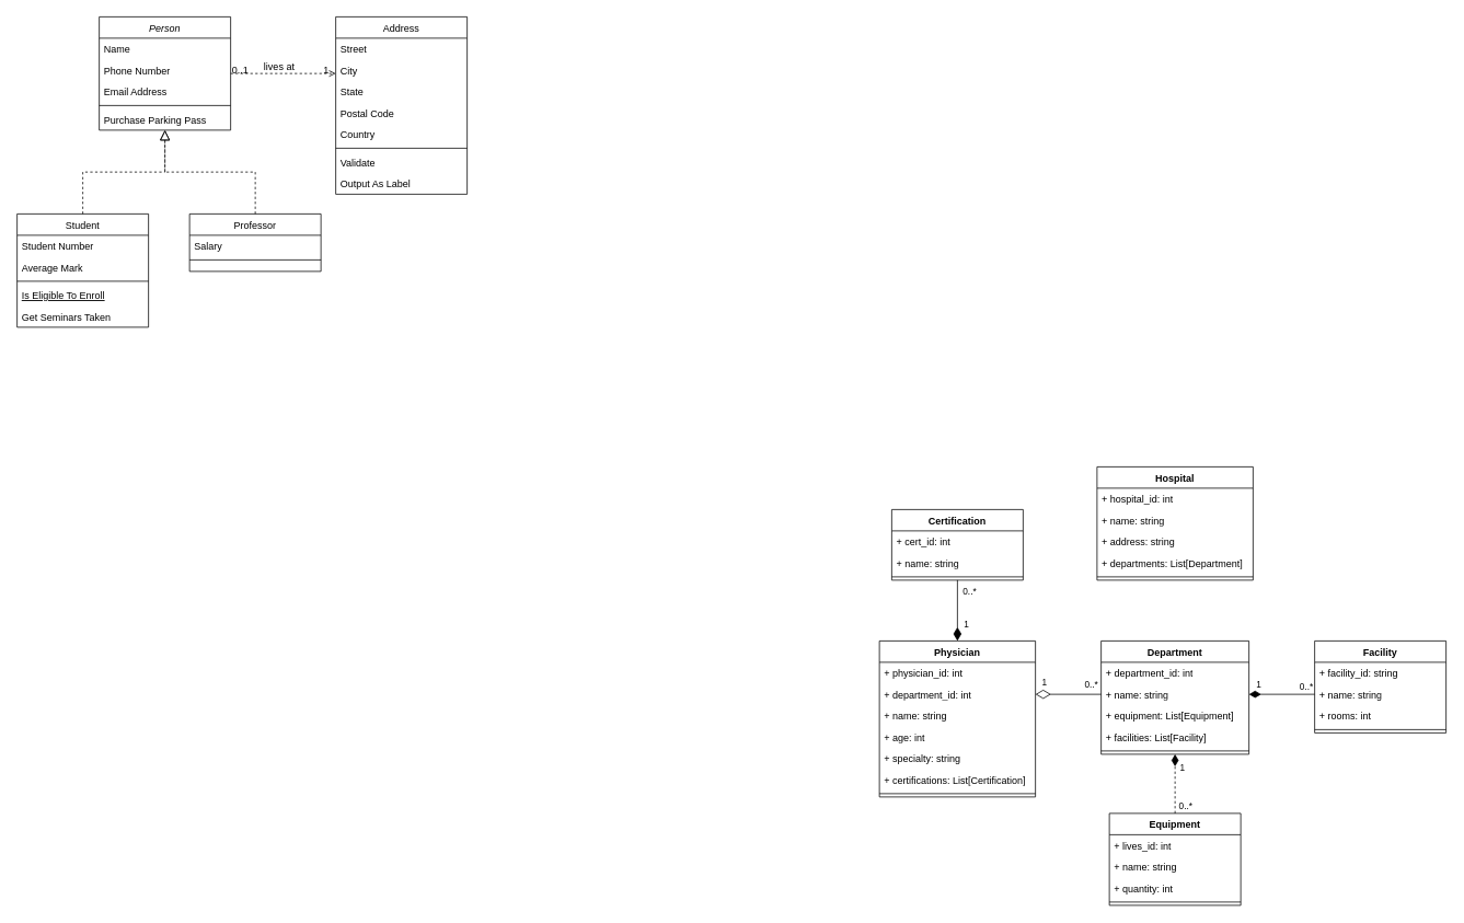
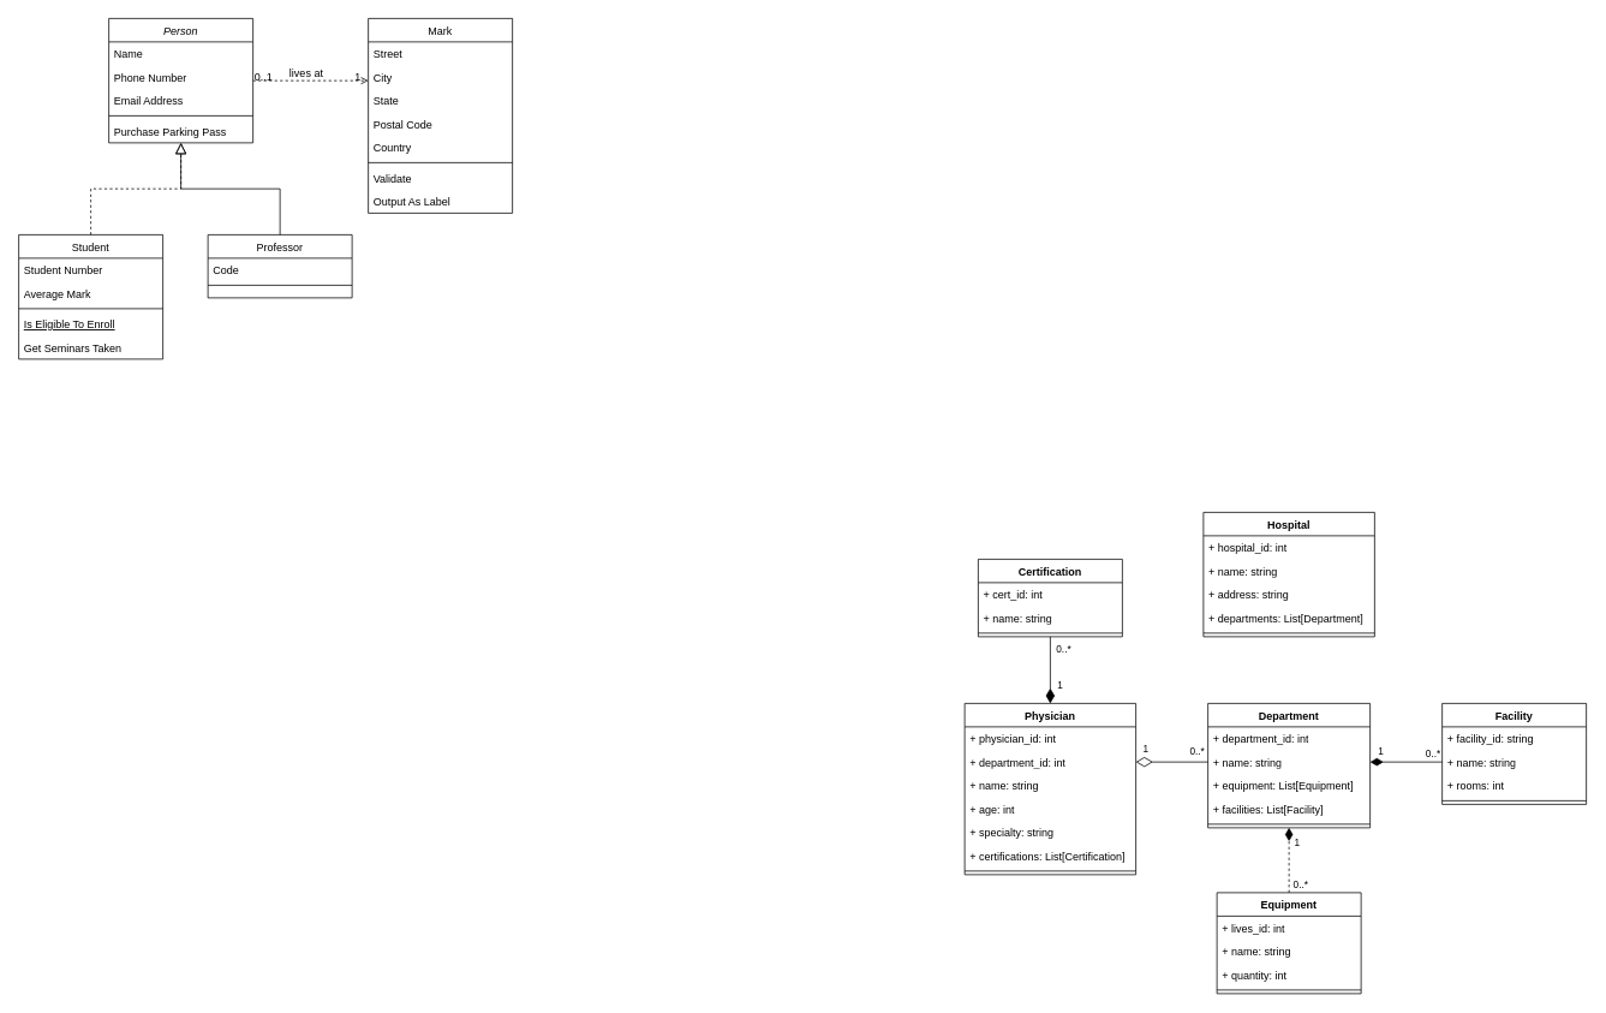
- <mxCell id="19" value="Address" style="swimlane;fontStyle=0;align=center;verticalAlign=top;childLayout=stackLayout;horizontal=1;startSize=26;horizontalStack=0;resizeParent=1;resizeLast=0;collapsible=1;marginBottom=0;rounded=0;shadow=0;strokeWidth=1;" parent="1" vertex="1"><mxGeometry x="408" y="20" width="160" height="216" as="geometry"><mxRectangle x="550" y="140" width="160" height="26" as="alternateBounds" /></mxGeometry></mxCell>
+ <mxCell id="19" value="Mark" style="swimlane;fontStyle=0;align=center;verticalAlign=top;childLayout=stackLayout;horizontal=1;startSize=26;horizontalStack=0;resizeParent=1;resizeLast=0;collapsible=1;marginBottom=0;rounded=0;shadow=0;strokeWidth=1;" parent="1" vertex="1"><mxGeometry x="408" y="20" width="160" height="216" as="geometry"><mxRectangle x="550" y="140" width="160" height="26" as="alternateBounds" /></mxGeometry></mxCell>
- <mxCell id="18" value="" style="endArrow=block;endSize=10;endFill=0;shadow=0;strokeWidth=1;rounded=0;edgeStyle=elbowEdgeStyle;elbow=vertical;dashed=1;" parent="1" source="15" target="2" edge="1"><mxGeometry width="160" relative="1" as="geometry"><mxPoint x="110" y="273" as="sourcePoint" /><mxPoint x="210" y="171" as="targetPoint" /></mxGeometry></mxCell>
+ <mxCell id="18" value="" style="endArrow=block;endSize=10;endFill=0;shadow=0;strokeWidth=1;rounded=0;edgeStyle=elbowEdgeStyle;elbow=vertical;" parent="1" source="15" target="2" edge="1"><mxGeometry width="160" relative="1" as="geometry"><mxPoint x="110" y="273" as="sourcePoint" /><mxPoint x="210" y="171" as="targetPoint" /></mxGeometry></mxCell>
- <mxCell id="16" value="Salary" style="text;align=left;verticalAlign=top;spacingLeft=4;spacingRight=4;overflow=hidden;rotatable=0;points=[[0,0.5],[1,0.5]];portConstraint=eastwest;" parent="15" vertex="1"><mxGeometry y="26" width="160" height="26" as="geometry" /></mxCell>
+ <mxCell id="16" value="Code" style="text;align=left;verticalAlign=top;spacingLeft=4;spacingRight=4;overflow=hidden;rotatable=0;points=[[0,0.5],[1,0.5]];portConstraint=eastwest;" parent="15" vertex="1"><mxGeometry y="26" width="160" height="26" as="geometry" /></mxCell>
